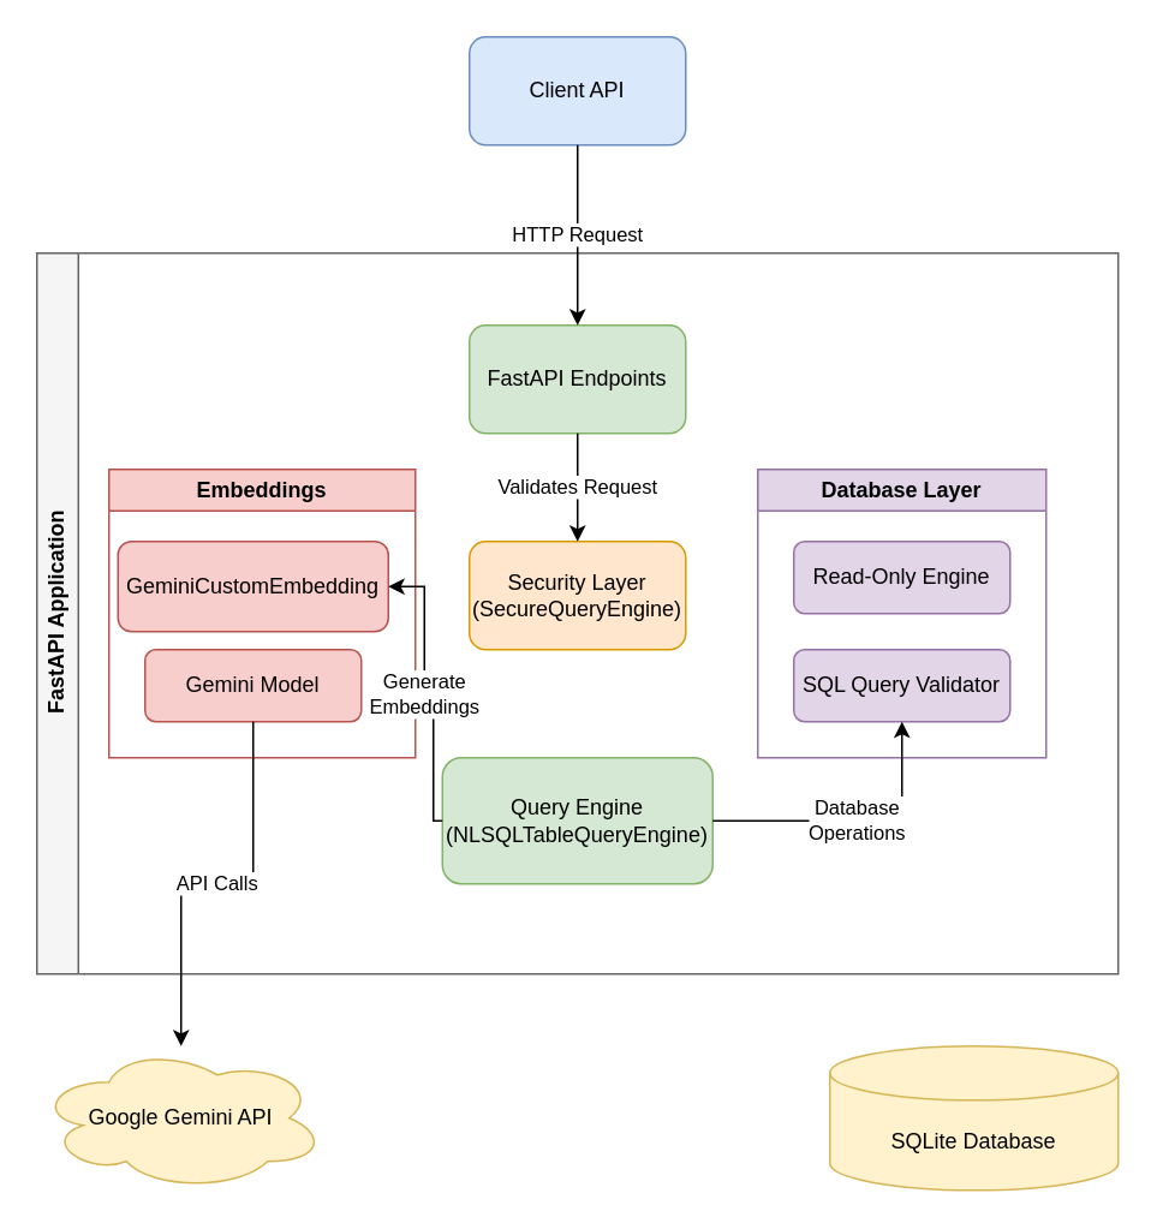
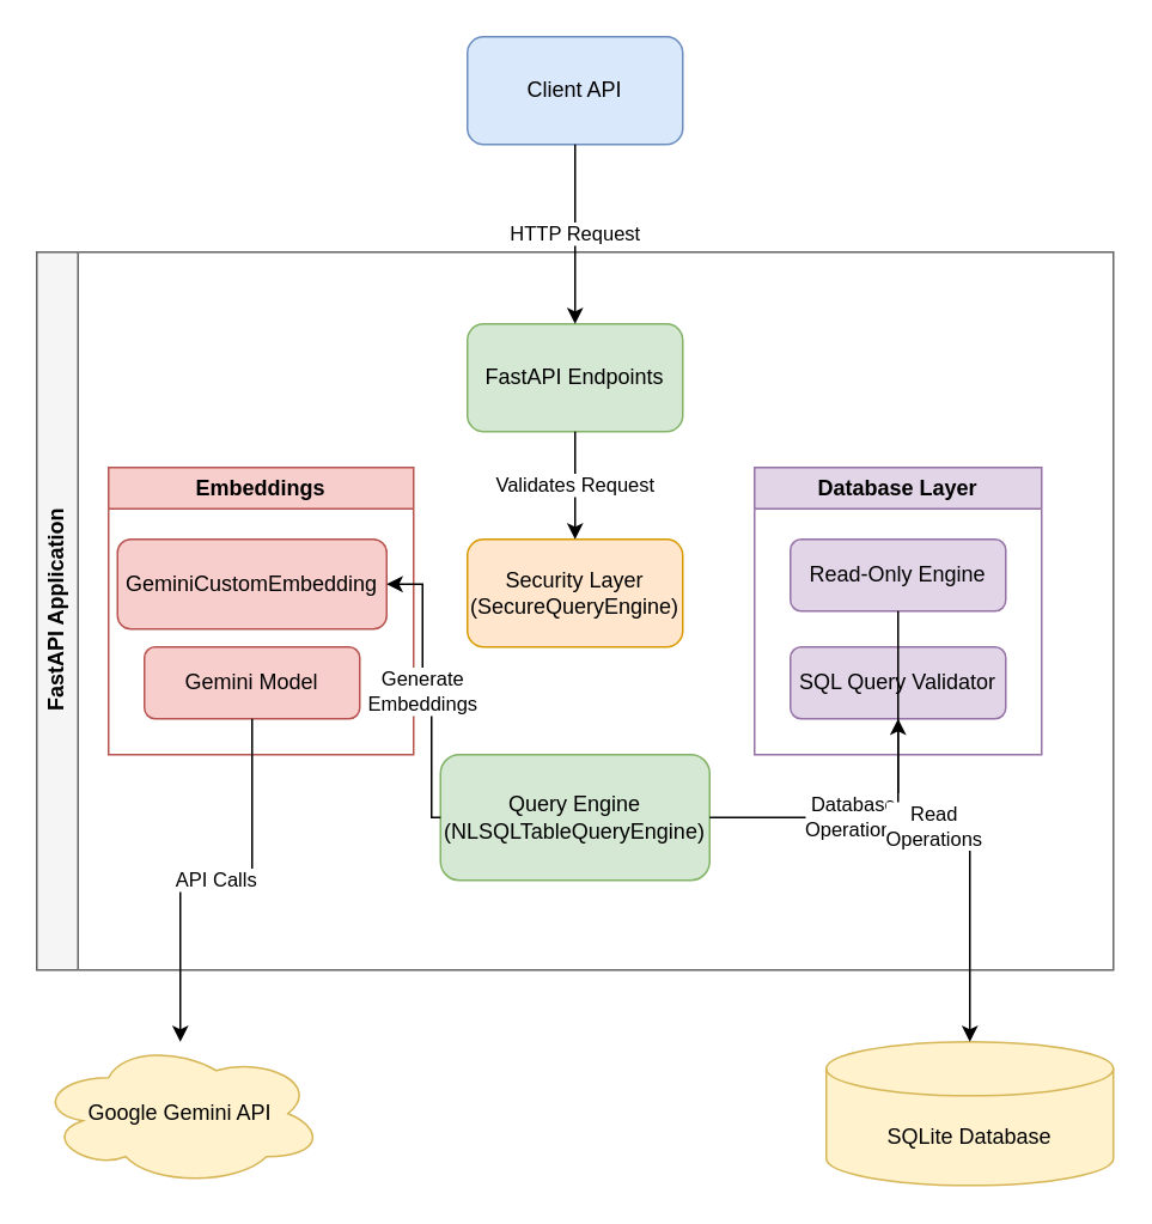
+ <mxCell id="20" value="Read&#10;Operations" style="edgeStyle=orthogonalEdgeStyle;rounded=0;orthogonalLoop=1;jettySize=auto;html=1;exitX=0.5;exitY=1;exitDx=0;exitDy=0;entryX=0.5;entryY=0;entryDx=0;entryDy=0;" edge="1" parent="1" source="11" target="14"><mxGeometry relative="1" as="geometry" /></mxCell>
